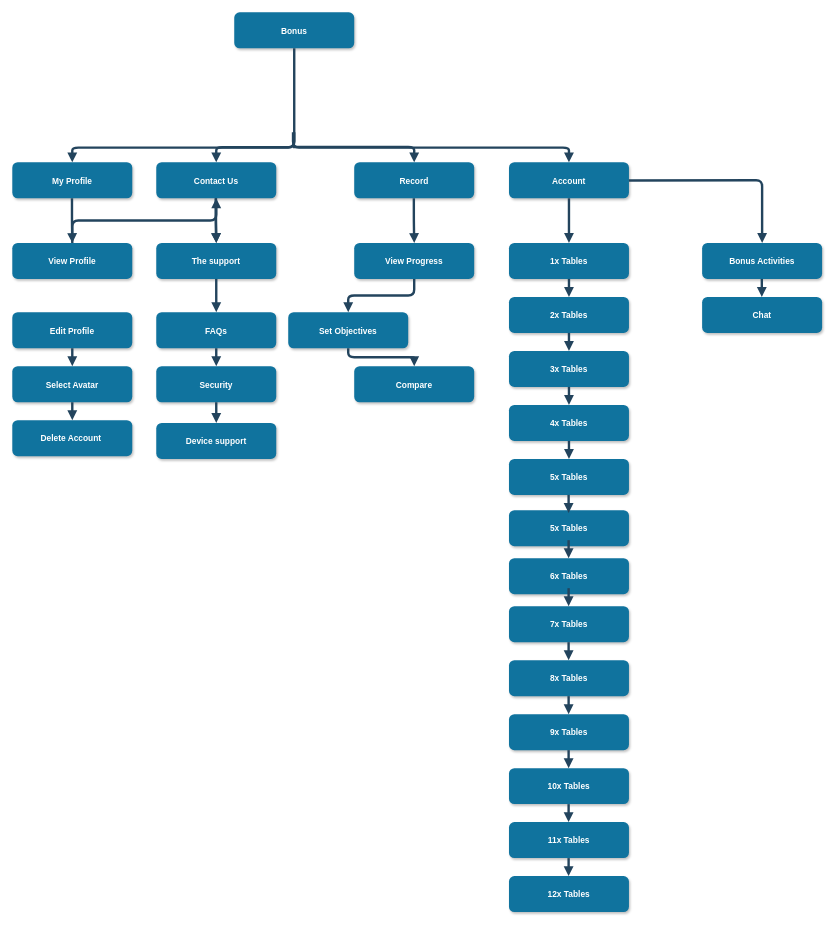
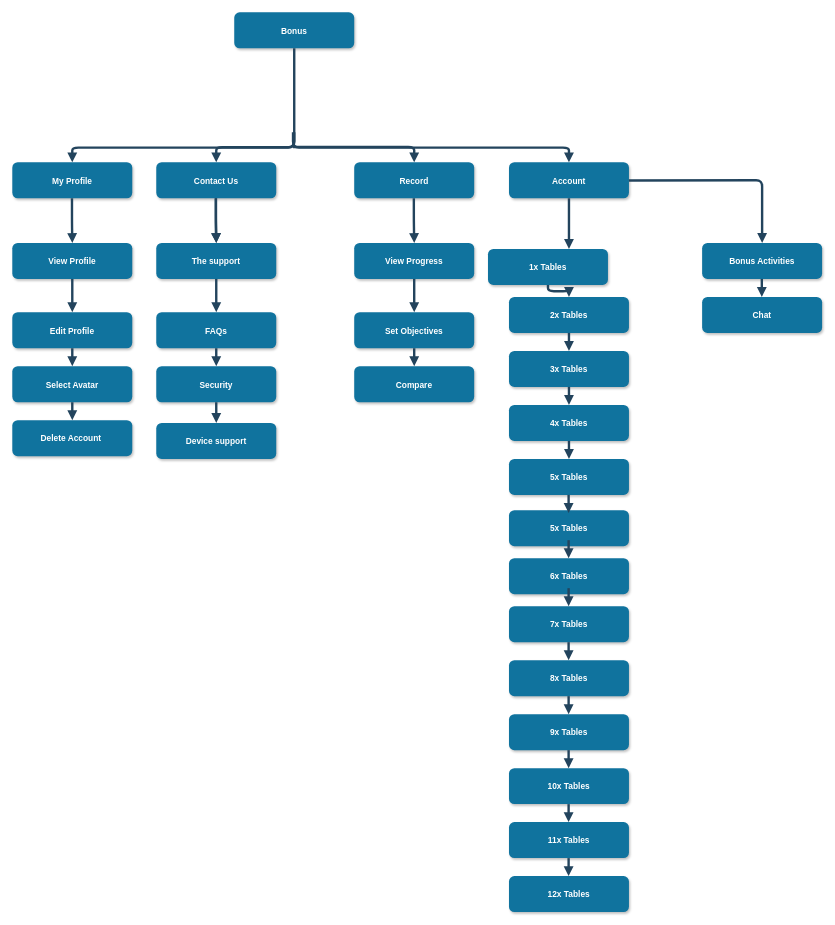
- <mxCell id="26" value="" style="edgeStyle=elbowEdgeStyle;elbow=vertical;strokeWidth=4;endArrow=block;endFill=1;fontStyle=1;strokeColor=#23445D;" parent="1" source="7" target="4" edge="1"><mxGeometry x="90" width="100" height="100" as="geometry"><mxPoint x="-220" y="80" as="sourcePoint" /><mxPoint x="-120" as="targetPoint" y="-20" /></mxGeometry></mxCell>
+ <mxCell id="26" value="" style="edgeStyle=elbowEdgeStyle;elbow=vertical;strokeWidth=4;endArrow=block;endFill=1;fontStyle=1;strokeColor=#23445D;" parent="1" source="7" target="8" edge="1"><mxGeometry x="90" width="100" height="100" as="geometry"><mxPoint x="-220" y="80" as="sourcePoint" /><mxPoint x="-120" as="targetPoint" y="-20" /></mxGeometry></mxCell>
- <mxCell id="18" value="1x Tables" style="rounded=1;fillColor=#10739E;strokeColor=none;shadow=1;gradientColor=none;fontStyle=1;fontColor=#FFFFFF;fontSize=14;" parent="1" vertex="1"><mxGeometry x="848" y="404.5" width="200" height="60" as="geometry" /></mxCell>
+ <mxCell id="18" value="1x Tables" style="rounded=1;fillColor=#10739E;strokeColor=none;shadow=1;gradientColor=none;fontStyle=1;fontColor=#FFFFFF;fontSize=14;" parent="1" vertex="1"><mxGeometry x="813" y="414.5" width="200" height="60" as="geometry" /></mxCell>
- <mxCell id="16" value="Set Objectives" style="rounded=1;fillColor=#10739E;strokeColor=none;shadow=1;gradientColor=none;fontStyle=1;fontColor=#FFFFFF;fontSize=14;" parent="1" vertex="1"><mxGeometry x="480" y="520" width="200" height="60" as="geometry" /></mxCell>
+ <mxCell id="16" value="Set Objectives" style="rounded=1;fillColor=#10739E;strokeColor=none;shadow=1;gradientColor=none;fontStyle=1;fontColor=#FFFFFF;fontSize=14;" parent="1" vertex="1"><mxGeometry x="590" y="520" width="200" height="60" as="geometry" /></mxCell>
